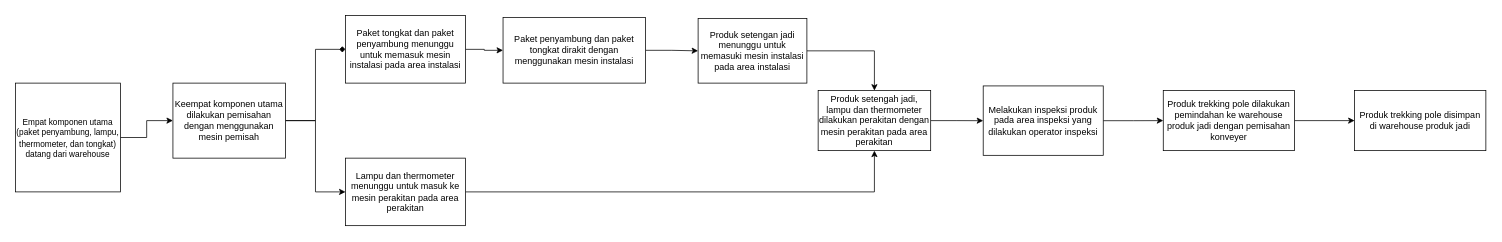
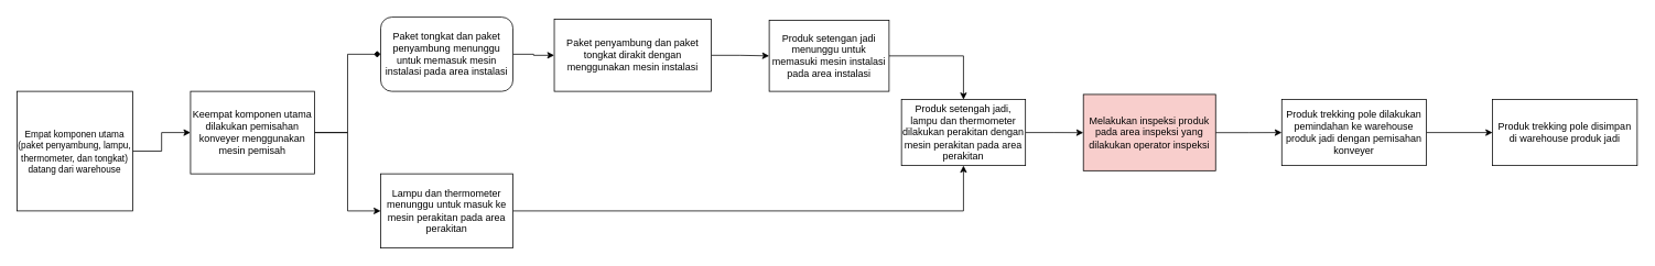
- <mxCell id="8" value="Paket tongkat dan paket penyambung menunggu untuk memasuk mesin instalasi pada area instalasi" style="whiteSpace=wrap;html=1;rounded=0;" vertex="1" parent="1"><mxGeometry x="460" y="20" width="160" height="90" as="geometry" /></mxCell>
+ <mxCell id="8" value="Paket tongkat dan paket penyambung menunggu untuk memasuk mesin instalasi pada area instalasi" style="whiteSpace=wrap;html=1;rounded=1;" vertex="1" parent="1"><mxGeometry x="460" y="20" width="160" height="90" as="geometry" /></mxCell>
- <mxCell id="6" value="Keempat komponen utama dilakukan pemisahan dengan menggunakan mesin pemisah" style="rounded=0;whiteSpace=wrap;html=1;" vertex="1" parent="1"><mxGeometry x="230" y="110" width="150" height="100" as="geometry" /></mxCell>
+ <mxCell id="6" value="Keempat komponen utama dilakukan pemisahan konveyer menggunakan mesin pemisah" style="rounded=0;whiteSpace=wrap;html=1;" vertex="1" parent="1"><mxGeometry x="230" y="110" width="150" height="100" as="geometry" /></mxCell>
- <mxCell id="18" value="Melakukan inspeksi produk pada area inspeksi yang dilakukan operator inspeksi" style="whiteSpace=wrap;html=1;rounded=0;" vertex="1" parent="1"><mxGeometry x="1310" y="113.75" width="160" height="92.5" as="geometry" /></mxCell>
+ <mxCell id="18" value="Melakukan inspeksi produk pada area inspeksi yang dilakukan operator inspeksi" style="whiteSpace=wrap;html=1;rounded=0;fillColor=#f8cecc;" vertex="1" parent="1"><mxGeometry x="1310" y="113.75" width="160" height="92.5" as="geometry" /></mxCell>
